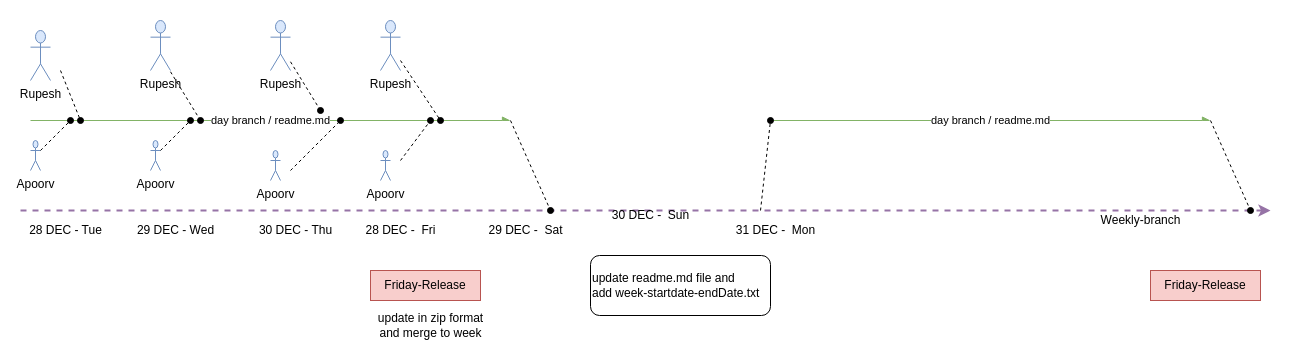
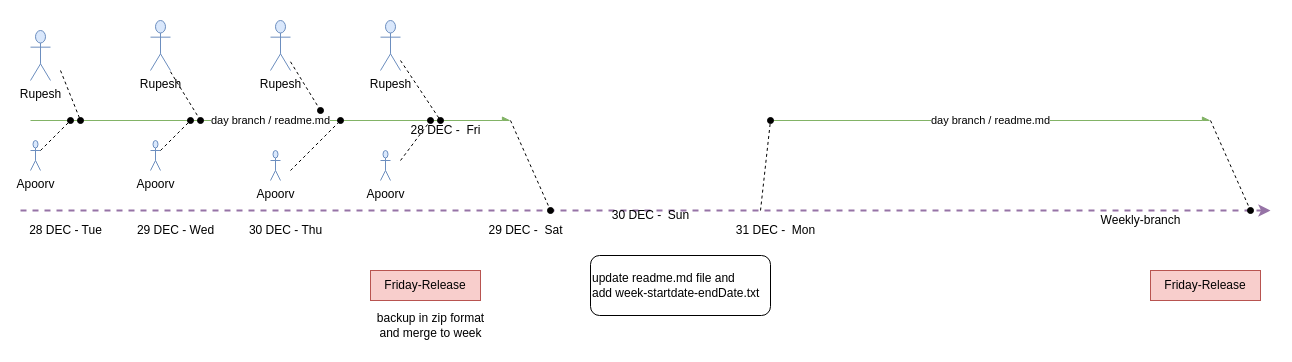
- <mxCell id="5" value="30 DEC - Thu" style="text;html=1;align=center;verticalAlign=middle;resizable=0;points=[];autosize=1;strokeColor=none;fillColor=none;" vertex="1" parent="1"><mxGeometry x="250" y="220" width="90" height="20" as="geometry" /></mxCell>
+ <mxCell id="5" value="30 DEC - Thu" style="text;html=1;align=center;verticalAlign=middle;resizable=0;points=[];autosize=1;strokeColor=none;fillColor=none;" vertex="1" parent="1"><mxGeometry x="240" y="220" width="90" height="20" as="geometry" /></mxCell>
- <mxCell id="6" value="28 DEC -&amp;nbsp; Fri" style="text;html=1;align=center;verticalAlign=middle;resizable=0;points=[];autosize=1;strokeColor=none;fillColor=none;" vertex="1" parent="1"><mxGeometry x="355" y="220" width="90" height="20" as="geometry" /></mxCell>
+ <mxCell id="6" value="28 DEC -&amp;nbsp; Fri" style="text;html=1;align=center;verticalAlign=middle;resizable=0;points=[];autosize=1;strokeColor=none;fillColor=none;" vertex="1" parent="1"><mxGeometry x="400" y="120" width="90" height="20" as="geometry" /></mxCell>
- <mxCell id="8" value="update in zip format &lt;br&gt;and merge to week" style="text;html=1;align=center;verticalAlign=middle;resizable=0;points=[];autosize=1;strokeColor=none;fillColor=none;" vertex="1" parent="1"><mxGeometry x="370" y="310" width="120" height="30" as="geometry" /></mxCell>
+ <mxCell id="8" value="backup in zip format &lt;br&gt;and merge to week" style="text;html=1;align=center;verticalAlign=middle;resizable=0;points=[];autosize=1;strokeColor=none;fillColor=none;" vertex="1" parent="1"><mxGeometry x="370" y="310" width="120" height="30" as="geometry" /></mxCell>
